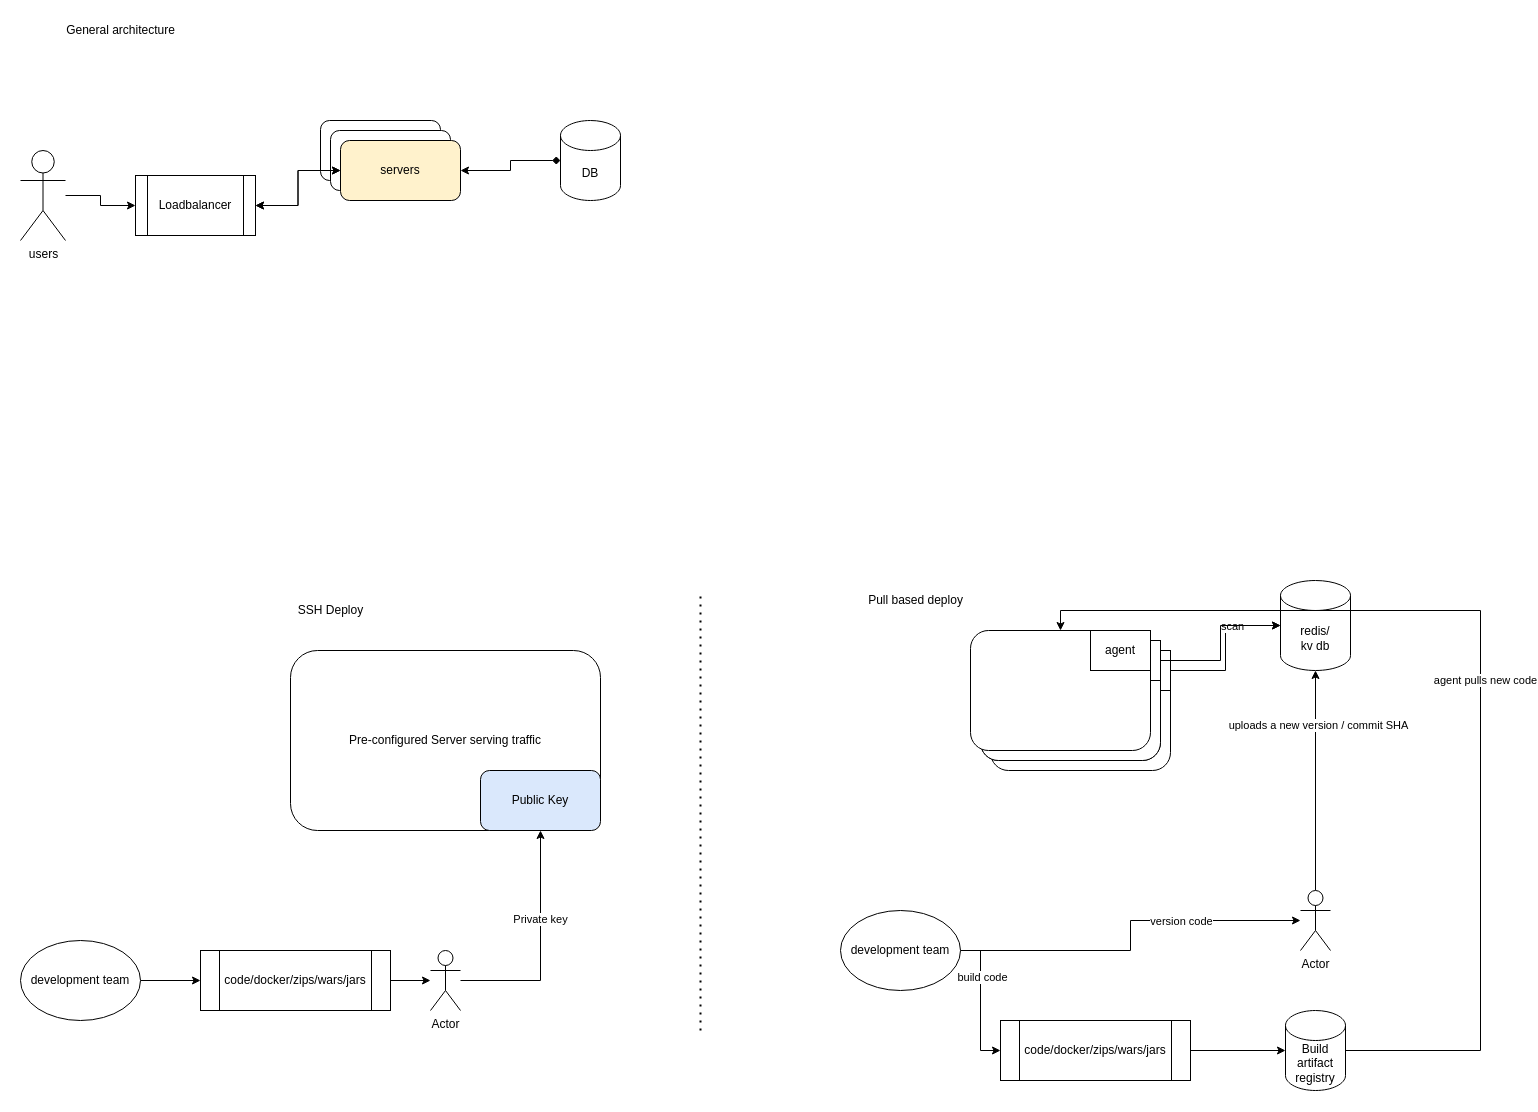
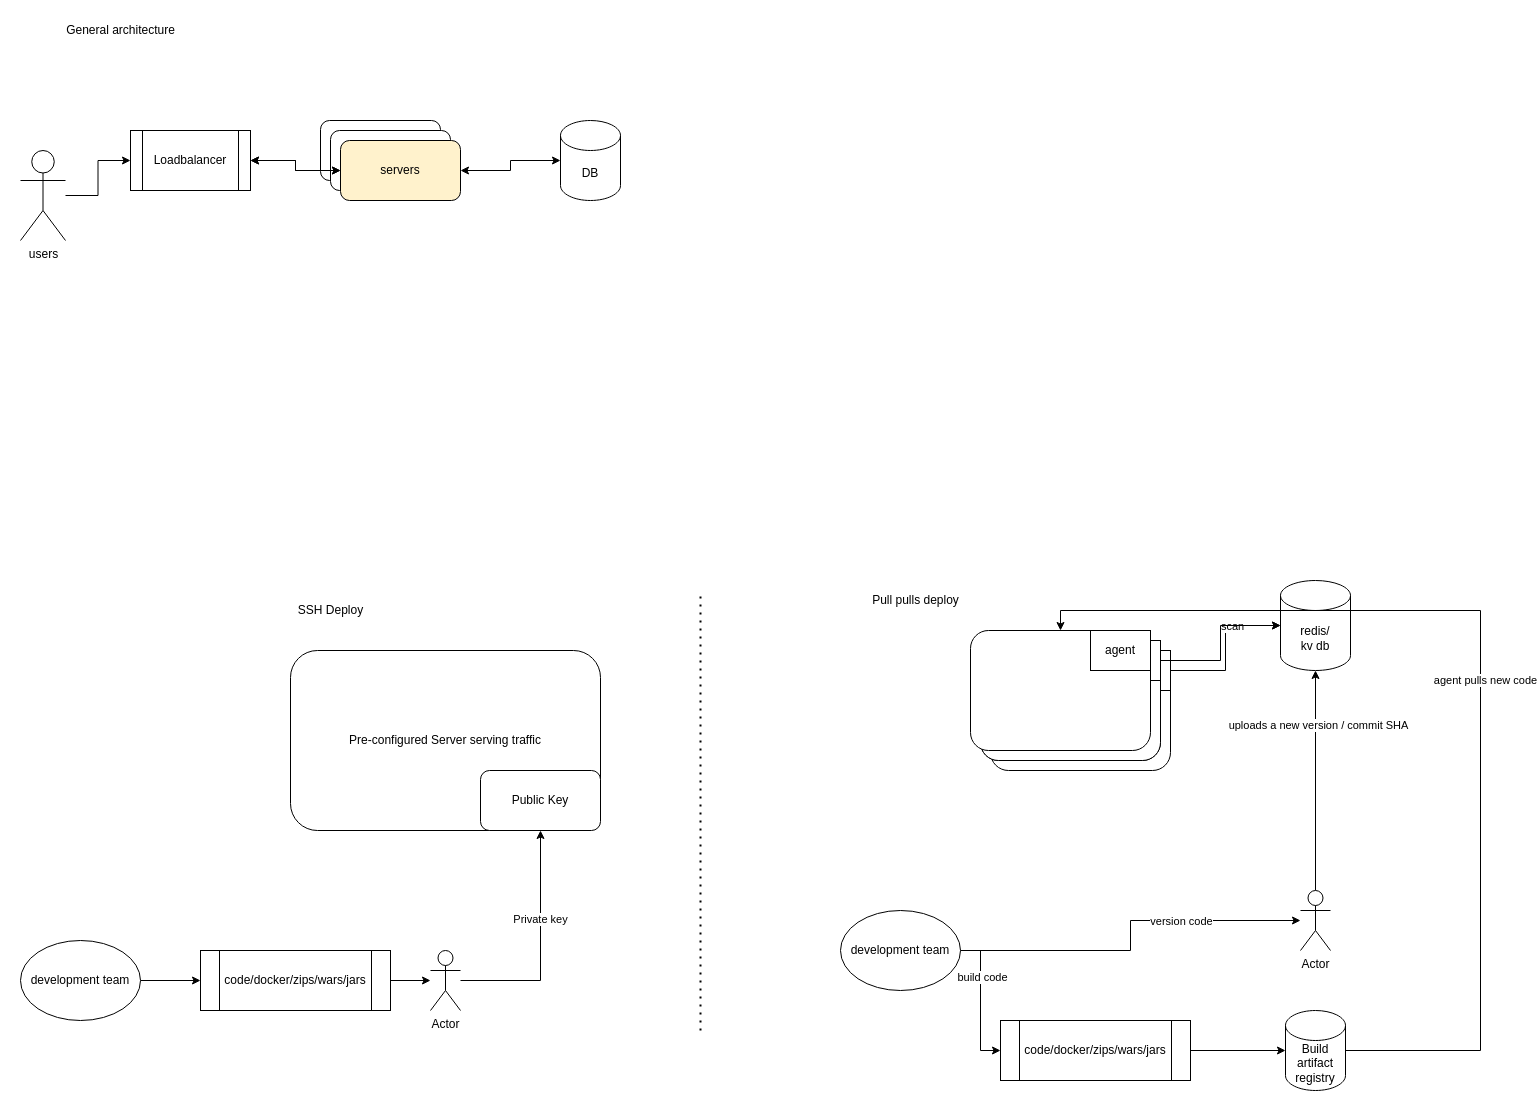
- <mxCell id="46" style="edgeStyle=orthogonalEdgeStyle;rounded=0;orthogonalLoop=1;jettySize=auto;html=1;entryX=0;entryY=0.5;entryDx=0;entryDy=0;entryPerimeter=0;startArrow=classic;startFill=1;endArrow=diamond;" parent="1" source="47" target="48" edge="1"><mxGeometry relative="1" as="geometry" /></mxCell>
+ <mxCell id="46" style="edgeStyle=orthogonalEdgeStyle;rounded=0;orthogonalLoop=1;jettySize=auto;html=1;entryX=0;entryY=0.5;entryDx=0;entryDy=0;entryPerimeter=0;startArrow=classic;startFill=1;" parent="1" source="47" target="48" edge="1"><mxGeometry relative="1" as="geometry" /></mxCell>
- <mxCell id="51" value="Loadbalancer" style="shape=process;whiteSpace=wrap;html=1;backgroundOutline=1;" parent="1" vertex="1"><mxGeometry x="135" y="175" width="120" height="60" as="geometry" /></mxCell>
+ <mxCell id="51" value="Loadbalancer" style="shape=process;whiteSpace=wrap;html=1;backgroundOutline=1;" parent="1" vertex="1"><mxGeometry x="130" y="130" width="120" height="60" as="geometry" /></mxCell>
- <mxCell id="14" value="Pull based deploy" style="text;html=1;align=center;verticalAlign=middle;resizable=0;points=[];autosize=1;strokeColor=none;fillColor=none;" parent="1" vertex="1"><mxGeometry x="860" y="590" width="110" height="20" as="geometry" /></mxCell>
+ <mxCell id="14" value="Pull pulls deploy" style="text;html=1;align=center;verticalAlign=middle;resizable=0;points=[];autosize=1;strokeColor=none;fillColor=none;" parent="1" vertex="1"><mxGeometry x="860" y="590" width="110" height="20" as="geometry" /></mxCell>
- <mxCell id="12" value="Public Key" style="rounded=1;whiteSpace=wrap;html=1;fillColor=#dae8fc;" parent="10" vertex="1"><mxGeometry x="190" y="120" width="120" height="60" as="geometry" /></mxCell>
+ <mxCell id="12" value="Public Key" style="rounded=1;whiteSpace=wrap;html=1;" parent="10" vertex="1"><mxGeometry x="190" y="120" width="120" height="60" as="geometry" /></mxCell>
